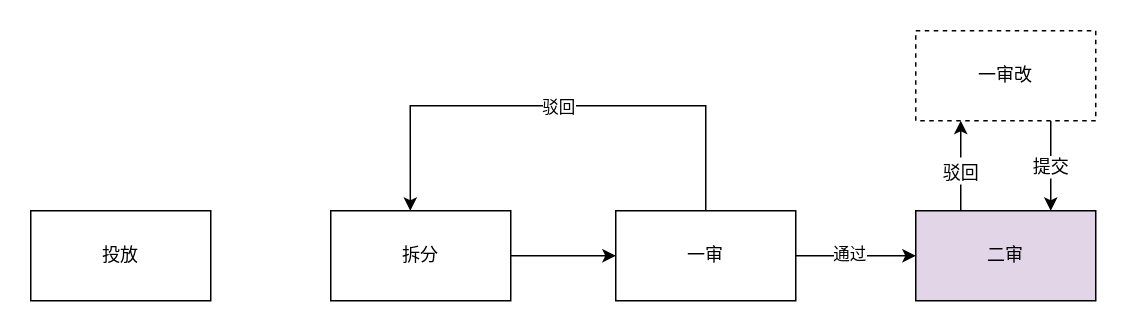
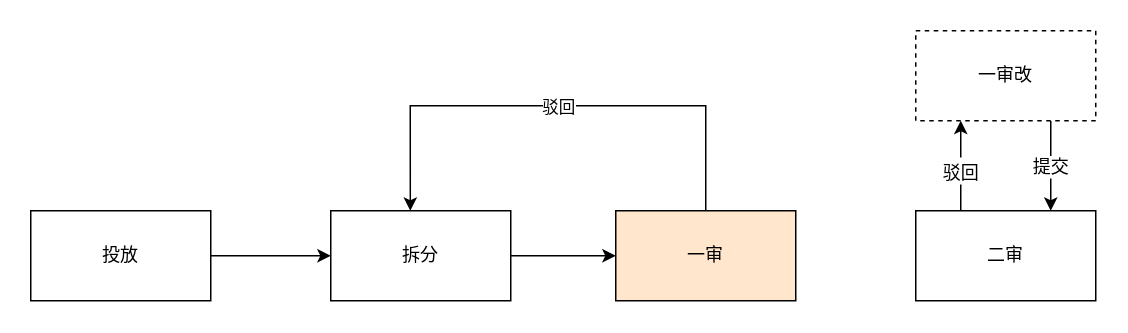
+ <mxCell id="2" style="edgeStyle=orthogonalEdgeStyle;rounded=0;orthogonalLoop=1;jettySize=auto;html=1;exitX=1;exitY=0.5;exitDx=0;exitDy=0;entryX=0;entryY=0.5;entryDx=0;entryDy=0;" edge="1" parent="1" source="3" target="5"><mxGeometry relative="1" as="geometry" /></mxCell>
- <mxCell id="10" value="一审" style="rounded=0;whiteSpace=wrap;html=1;" vertex="1" parent="1"><mxGeometry x="410" y="140" width="120" height="60" as="geometry" /></mxCell>
+ <mxCell id="10" value="一审" style="rounded=0;whiteSpace=wrap;html=1;fillColor=#ffe6cc;" vertex="1" parent="1"><mxGeometry x="410" y="140" width="120" height="60" as="geometry" /></mxCell>
- <mxCell id="6" style="edgeStyle=orthogonalEdgeStyle;rounded=0;orthogonalLoop=1;jettySize=auto;html=1;exitX=1;exitY=0.5;exitDx=0;exitDy=0;entryX=0;entryY=0.5;entryDx=0;entryDy=0;" edge="1" parent="1" source="10" target="13"><mxGeometry relative="1" as="geometry" /></mxCell>
- <mxCell id="7" value="通过" style="edgeLabel;html=1;align=center;verticalAlign=middle;resizable=0;points=[];" vertex="1" connectable="0" parent="6"><mxGeometry x="-0.125" y="2" relative="1" as="geometry"><mxPoint as="offset" /></mxGeometry></mxCell>
- <mxCell id="13" value="二审" style="rounded=0;whiteSpace=wrap;html=1;fillColor=#e1d5e7;" vertex="1" parent="1"><mxGeometry x="610" y="140" width="120" height="60" as="geometry" /></mxCell>
+ <mxCell id="13" value="二审" style="rounded=0;whiteSpace=wrap;html=1;" vertex="1" parent="1"><mxGeometry x="610" y="140" width="120" height="60" as="geometry" /></mxCell>
